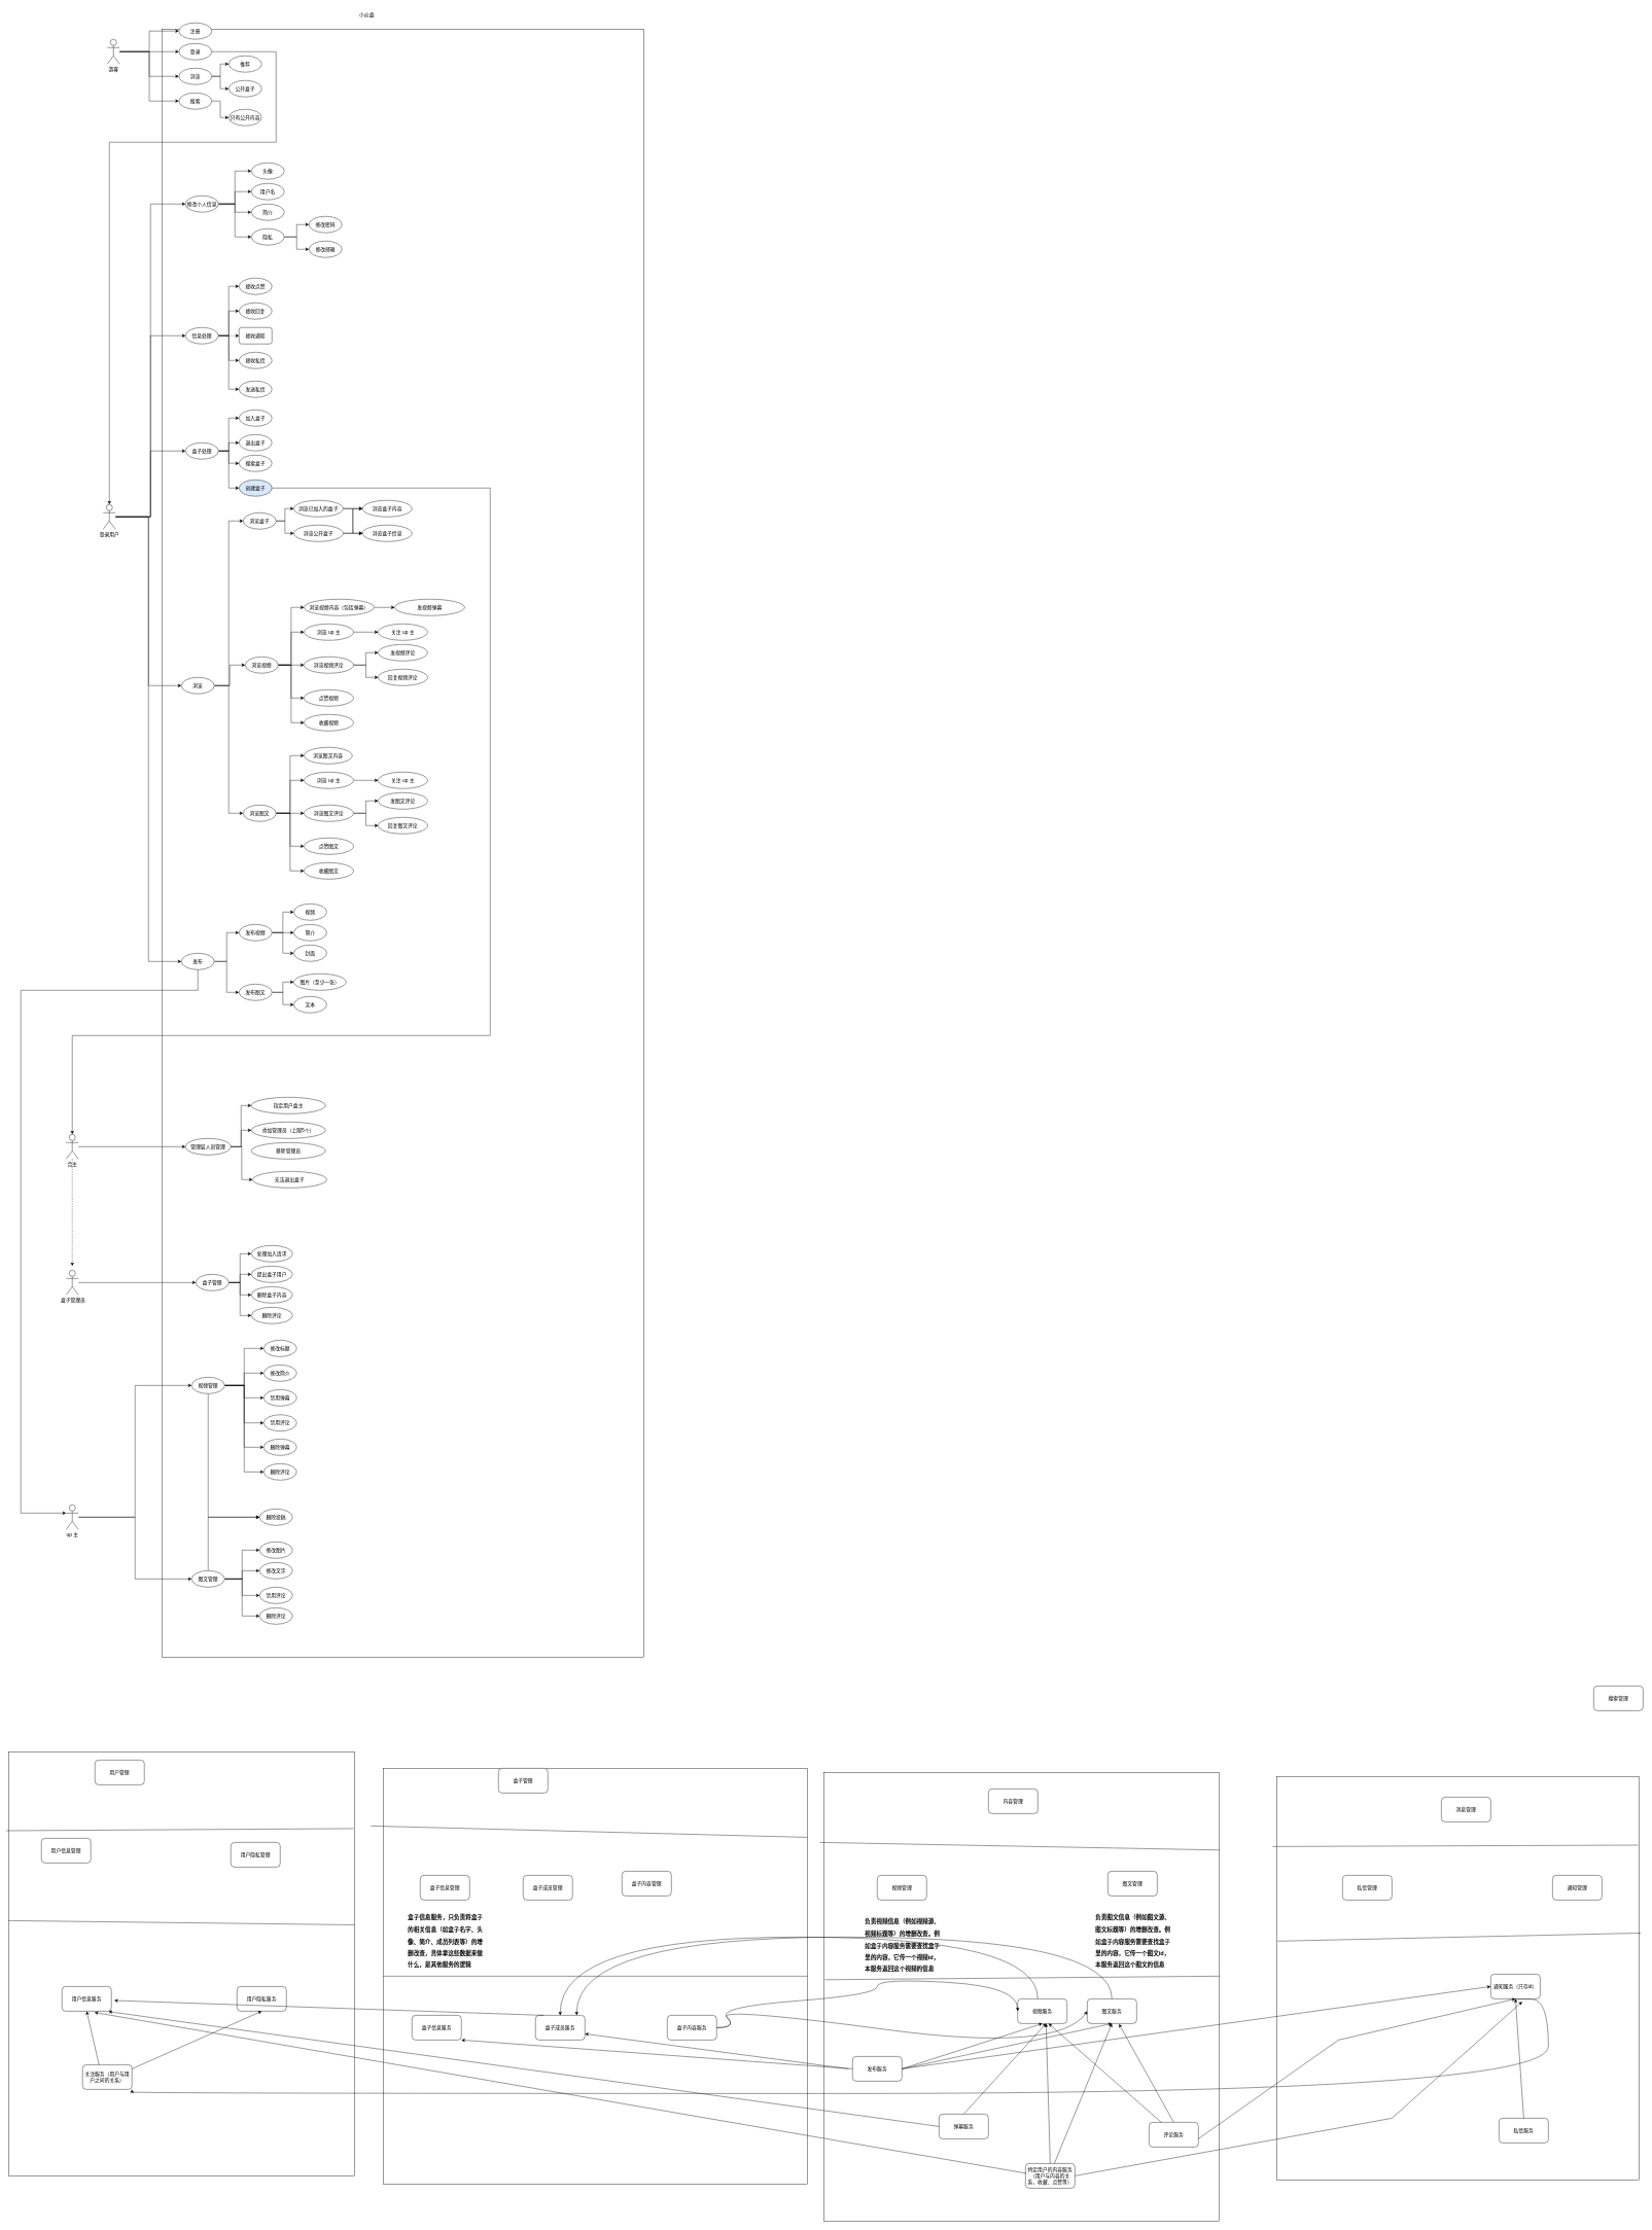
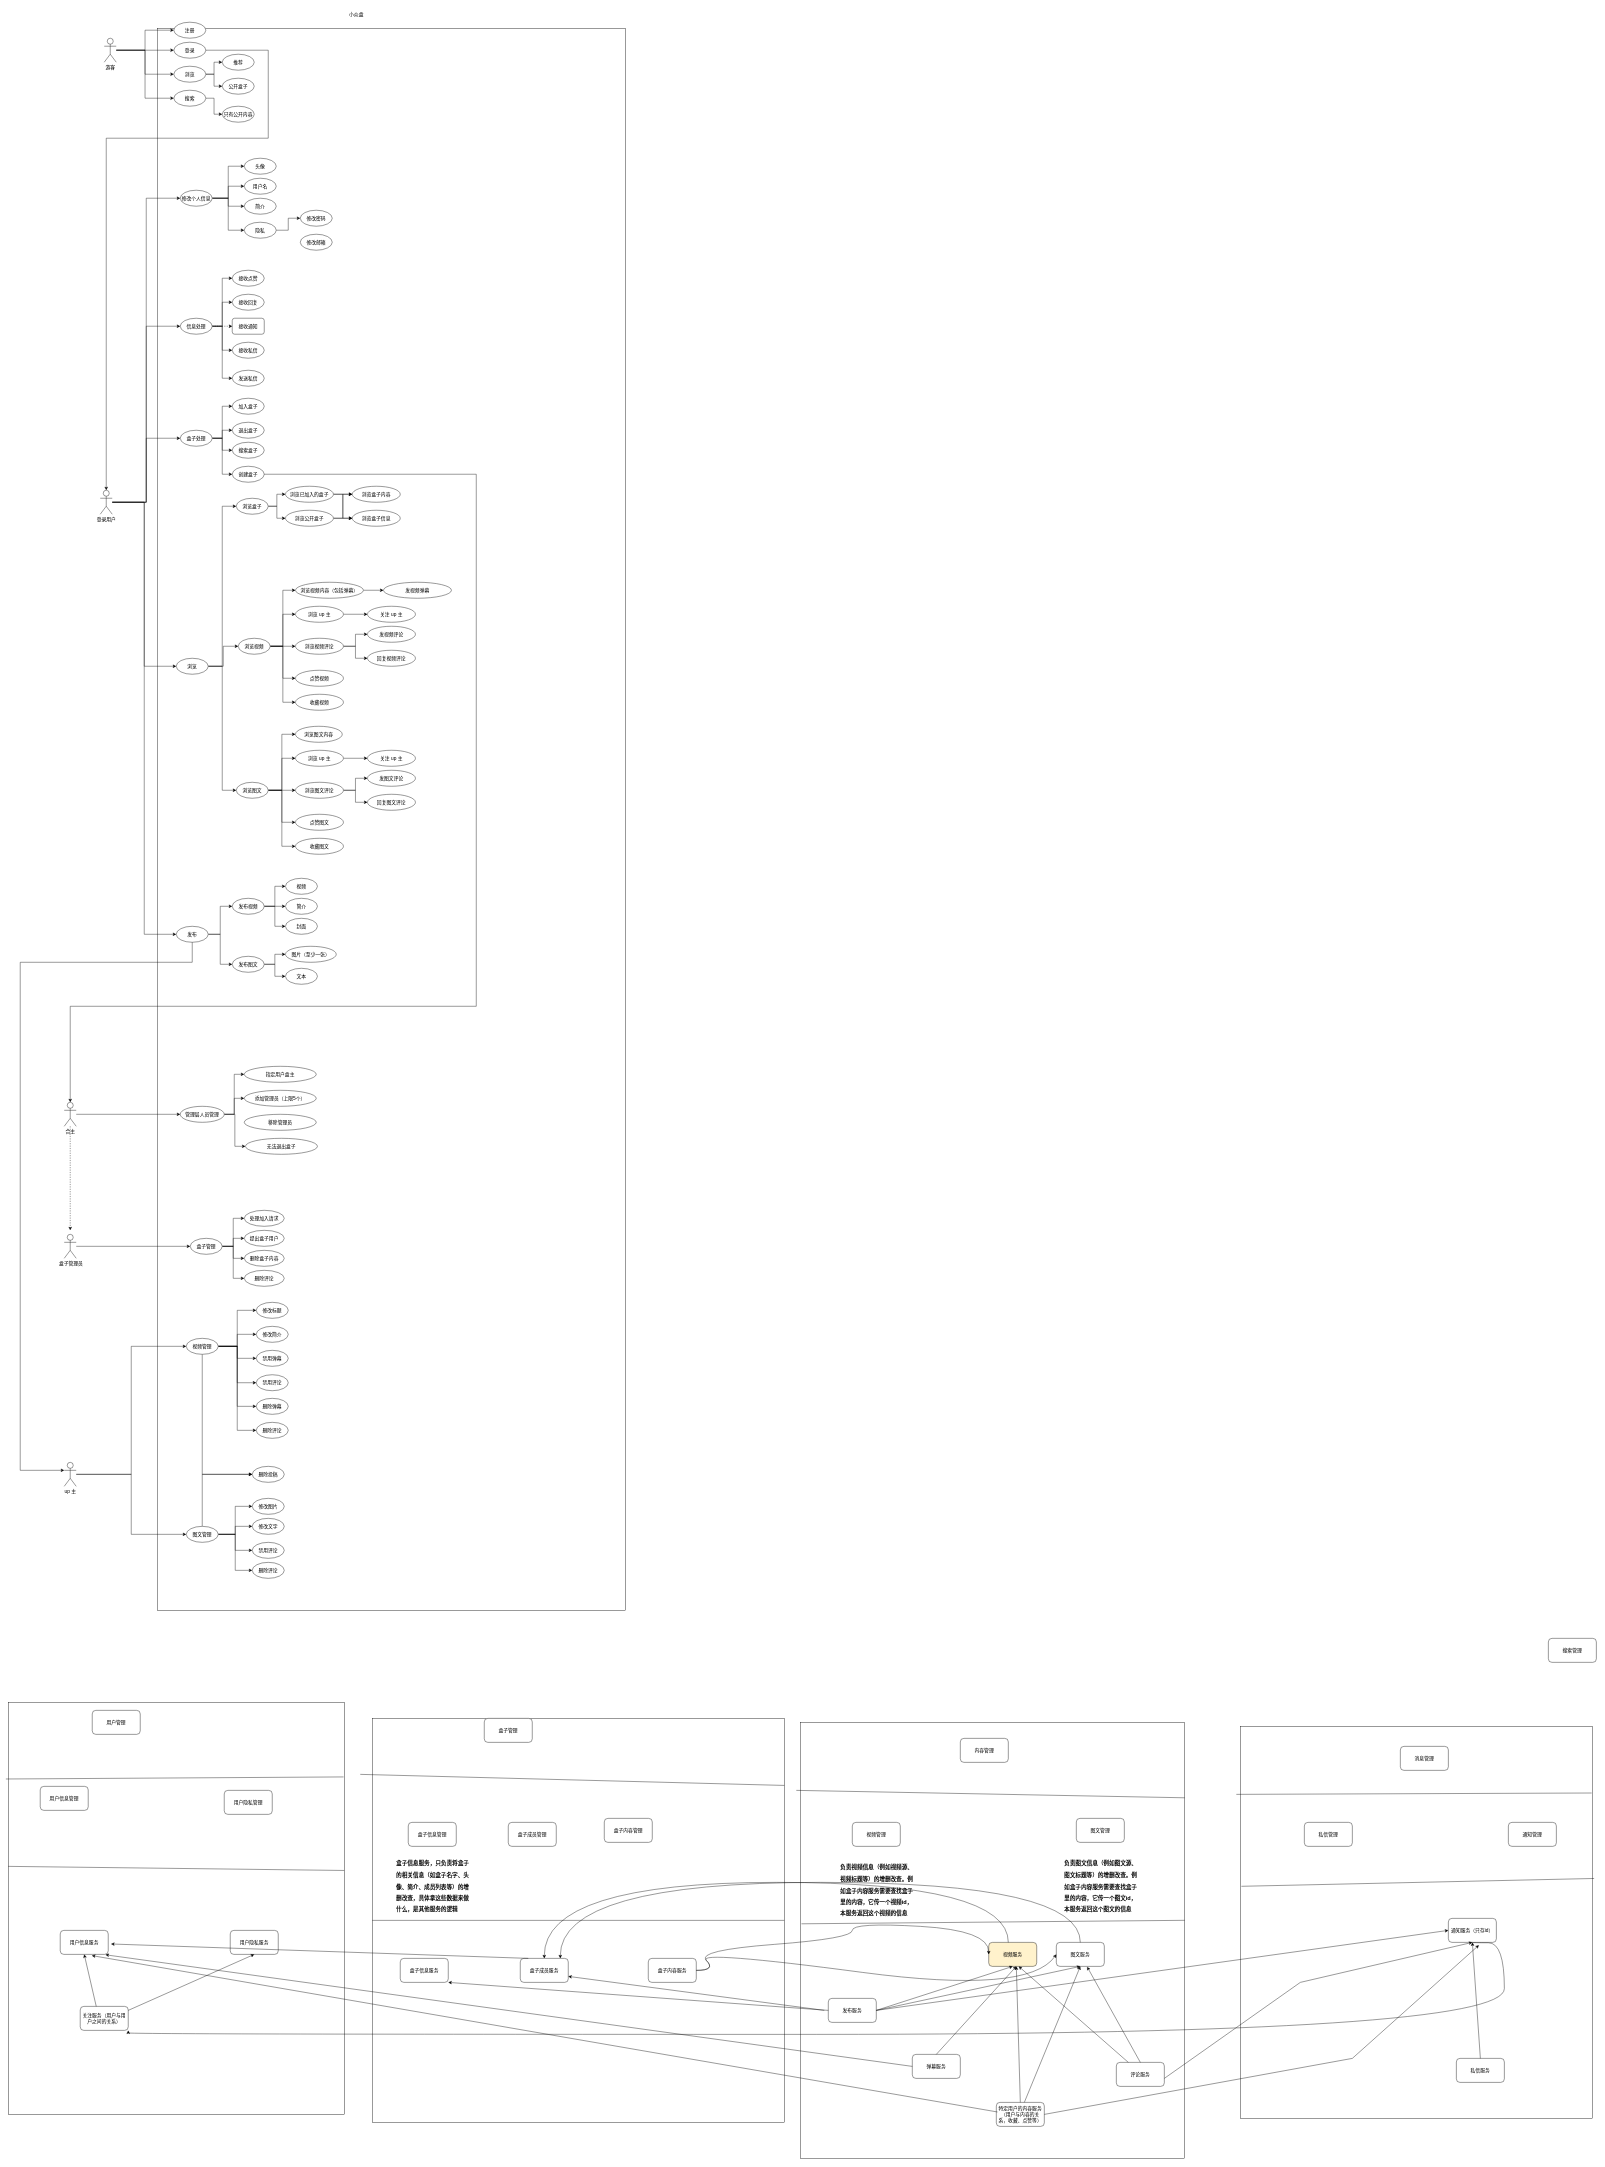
- <mxCell id="53" style="edgeStyle=orthogonalEdgeStyle;rounded=0;orthogonalLoop=1;jettySize=auto;html=1;entryX=0;entryY=0.5;entryDx=0;entryDy=0;" parent="1" source="54" target="56" edge="1"><mxGeometry relative="1" as="geometry" /></mxCell>
- <mxCell id="65" value="创建盒子" style="ellipse;whiteSpace=wrap;html=1;fillColor=#dae8fc;" parent="1" vertex="1"><mxGeometry x="580" y="1165" width="80" height="40" as="geometry" /></mxCell>
+ <mxCell id="65" value="创建盒子" style="ellipse;whiteSpace=wrap;html=1;" parent="1" vertex="1"><mxGeometry x="580" y="1165" width="80" height="40" as="geometry" /></mxCell>
- <mxCell id="150" value="移除管理员" style="ellipse;whiteSpace=wrap;html=1;" parent="1" vertex="1"><mxGeometry x="610" y="2775" width="180" height="40" as="geometry" /></mxCell>
+ <mxCell id="150" value="移除管理员" style="ellipse;whiteSpace=wrap;html=1;" parent="1" vertex="1"><mxGeometry x="610" y="2785" width="180" height="40" as="geometry" /></mxCell>
- <mxCell id="213" value="视频服务" style="rounded=1;whiteSpace=wrap;html=1;" vertex="1" parent="1"><mxGeometry x="2471" y="4855" width="120" height="60" as="geometry" /></mxCell>
+ <mxCell id="213" value="视频服务" style="rounded=1;whiteSpace=wrap;html=1;fillColor=#fff2cc;" vertex="1" parent="1"><mxGeometry x="2471" y="4855" width="120" height="60" as="geometry" /></mxCell>
